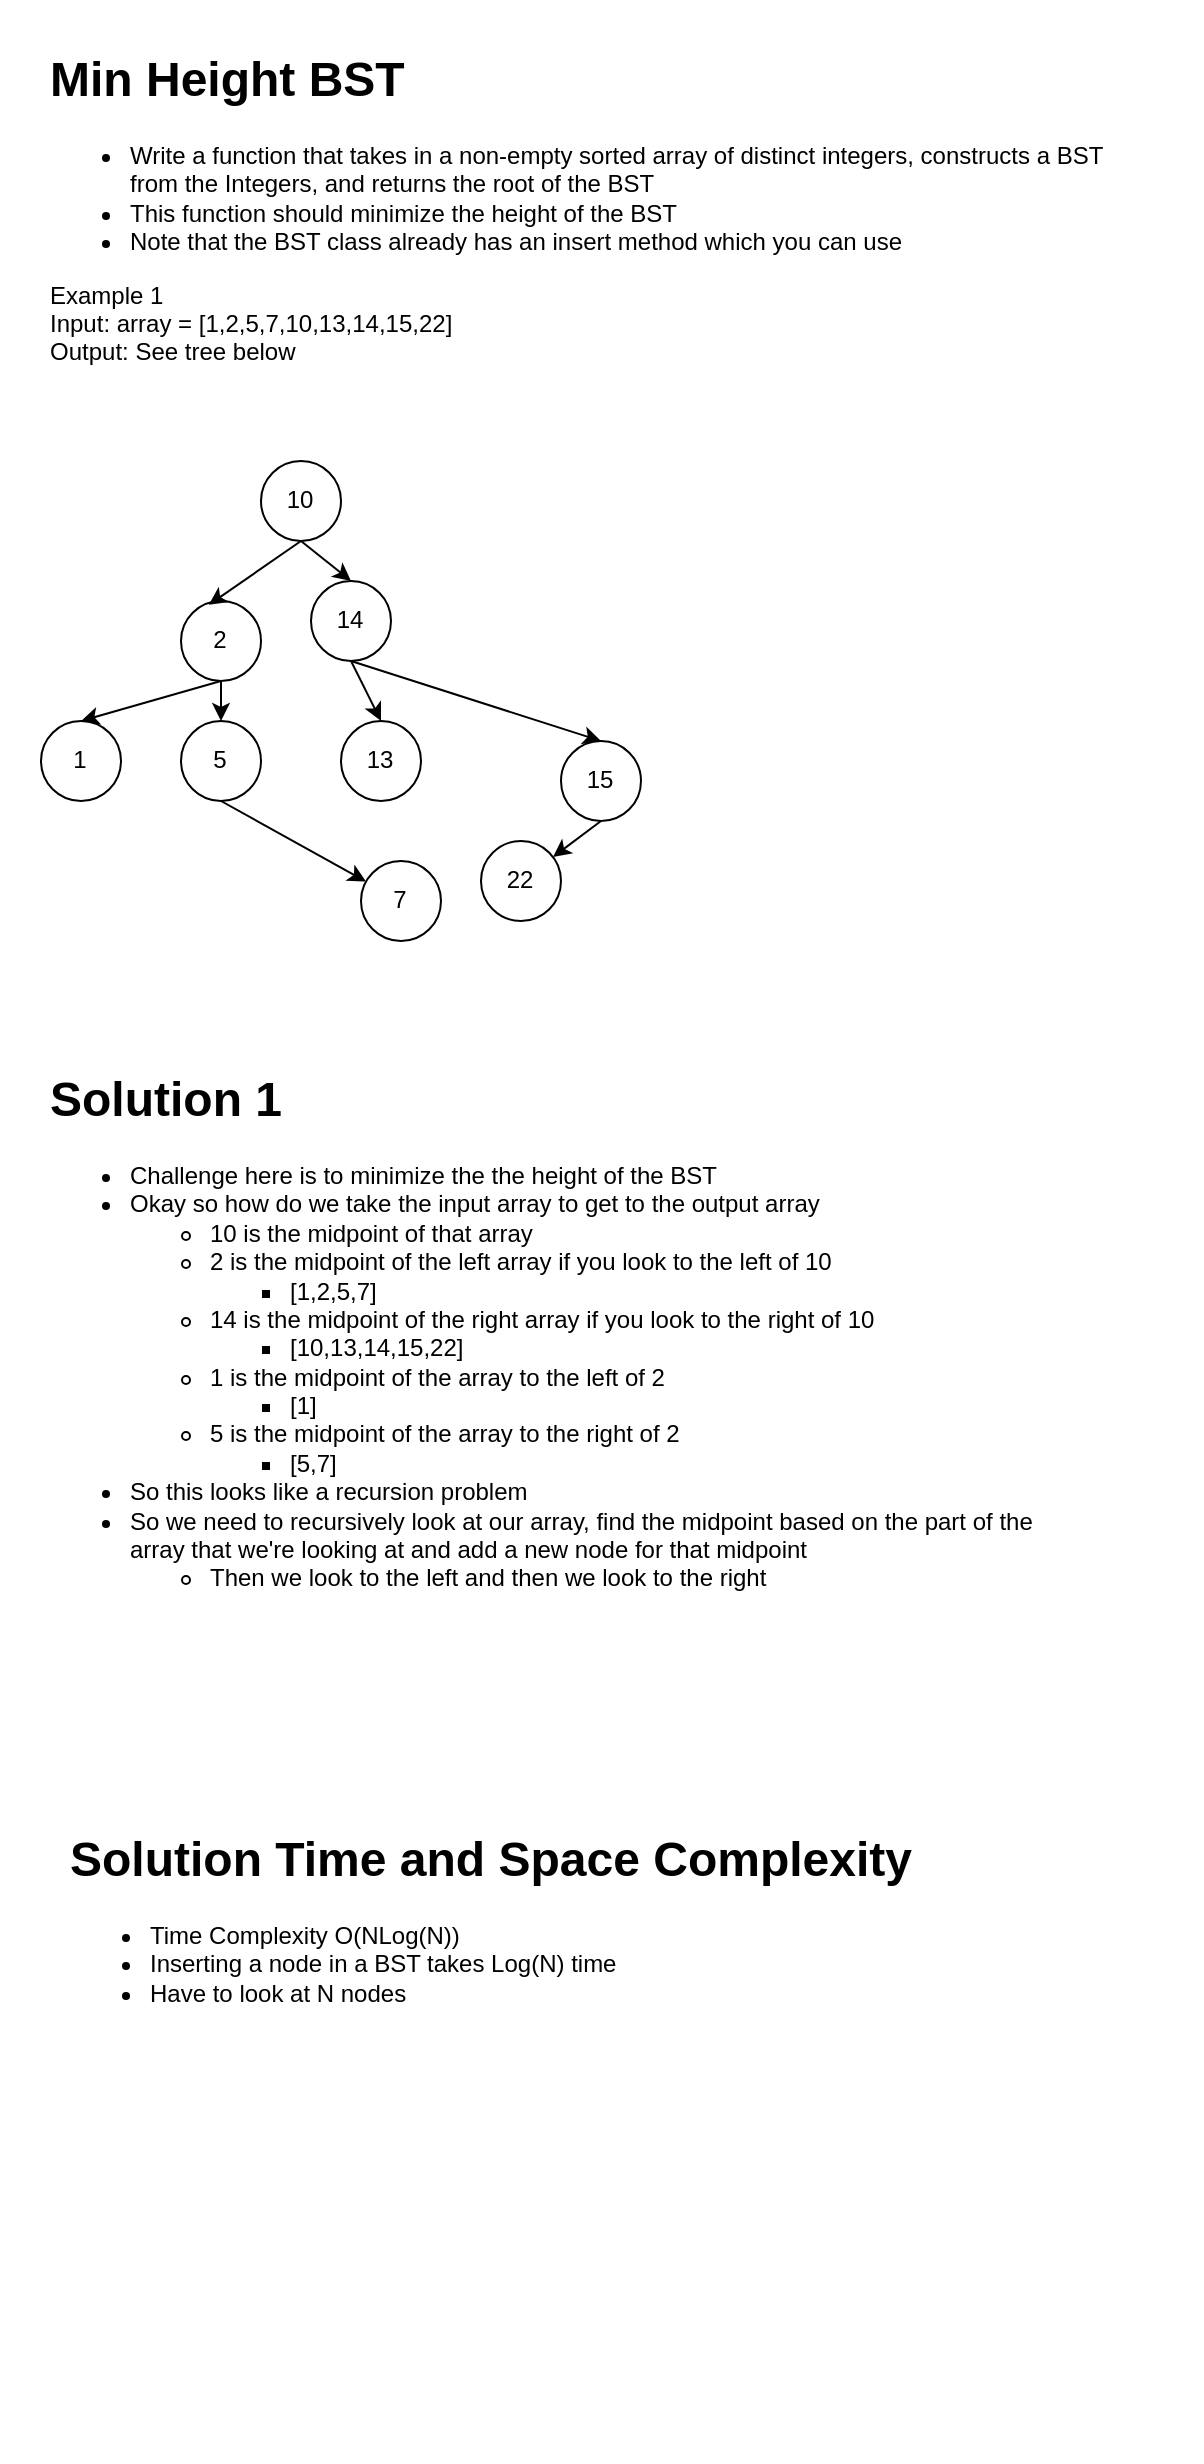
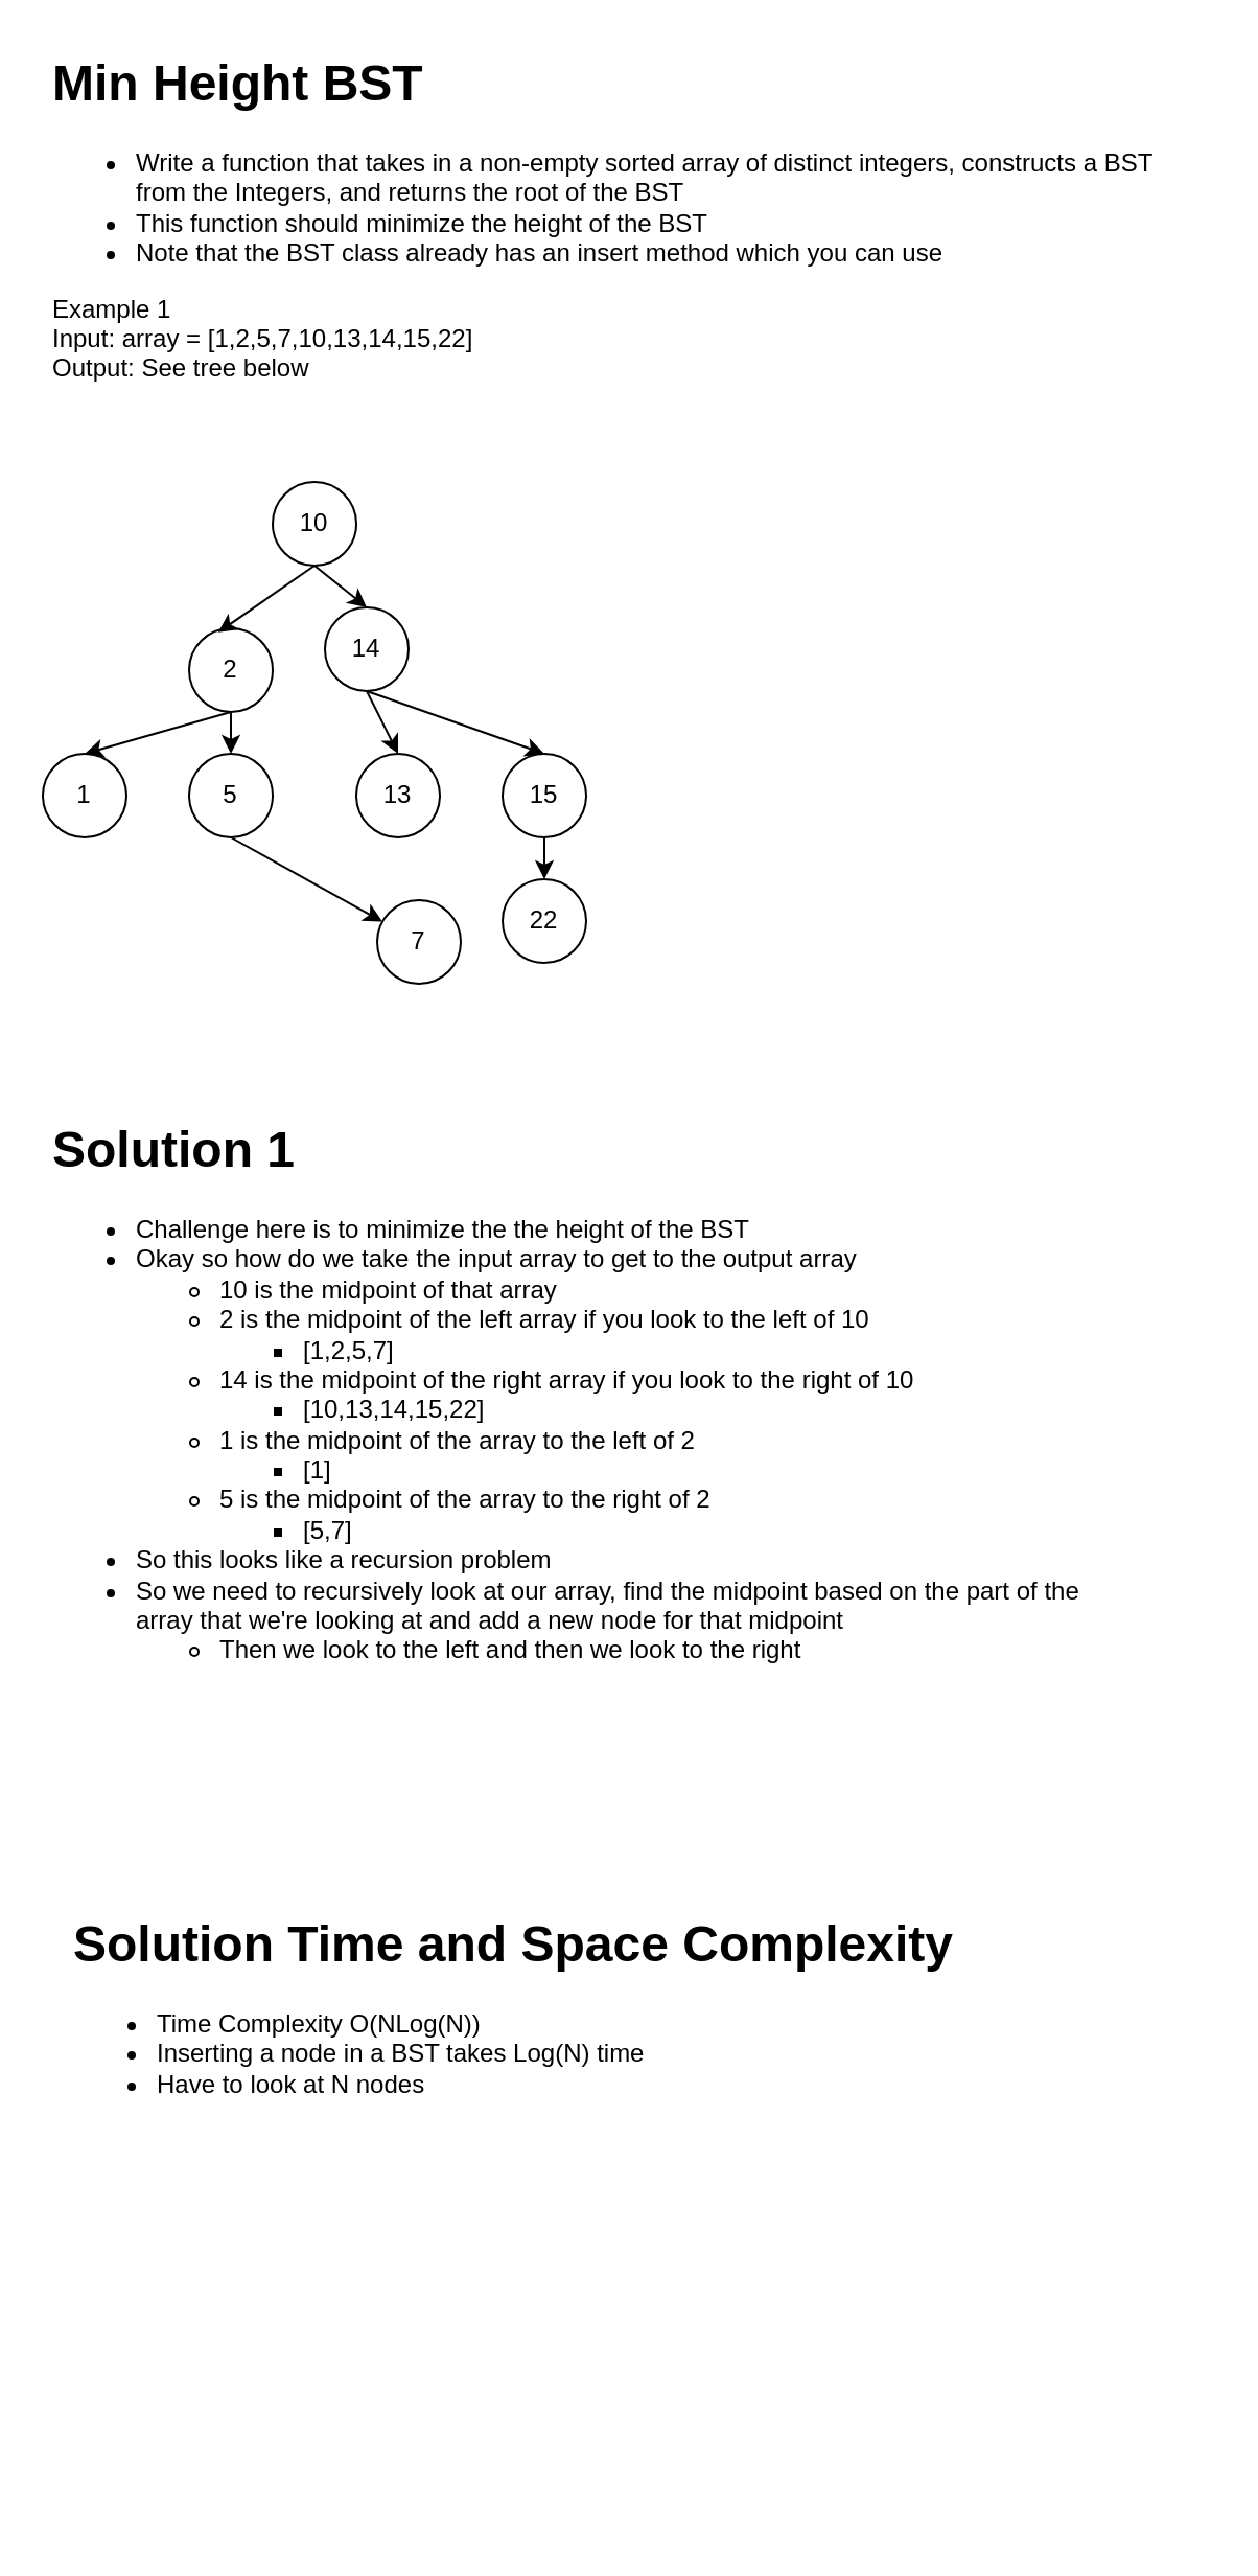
- <mxCell id="7" value="15" style="ellipse;whiteSpace=wrap;html=1;aspect=fixed;" vertex="1" parent="1"><mxGeometry x="280" y="370" width="40" height="40" as="geometry" /></mxCell>
+ <mxCell id="7" value="15" style="ellipse;whiteSpace=wrap;html=1;aspect=fixed;" vertex="1" parent="1"><mxGeometry x="240" y="360" width="40" height="40" as="geometry" /></mxCell>
